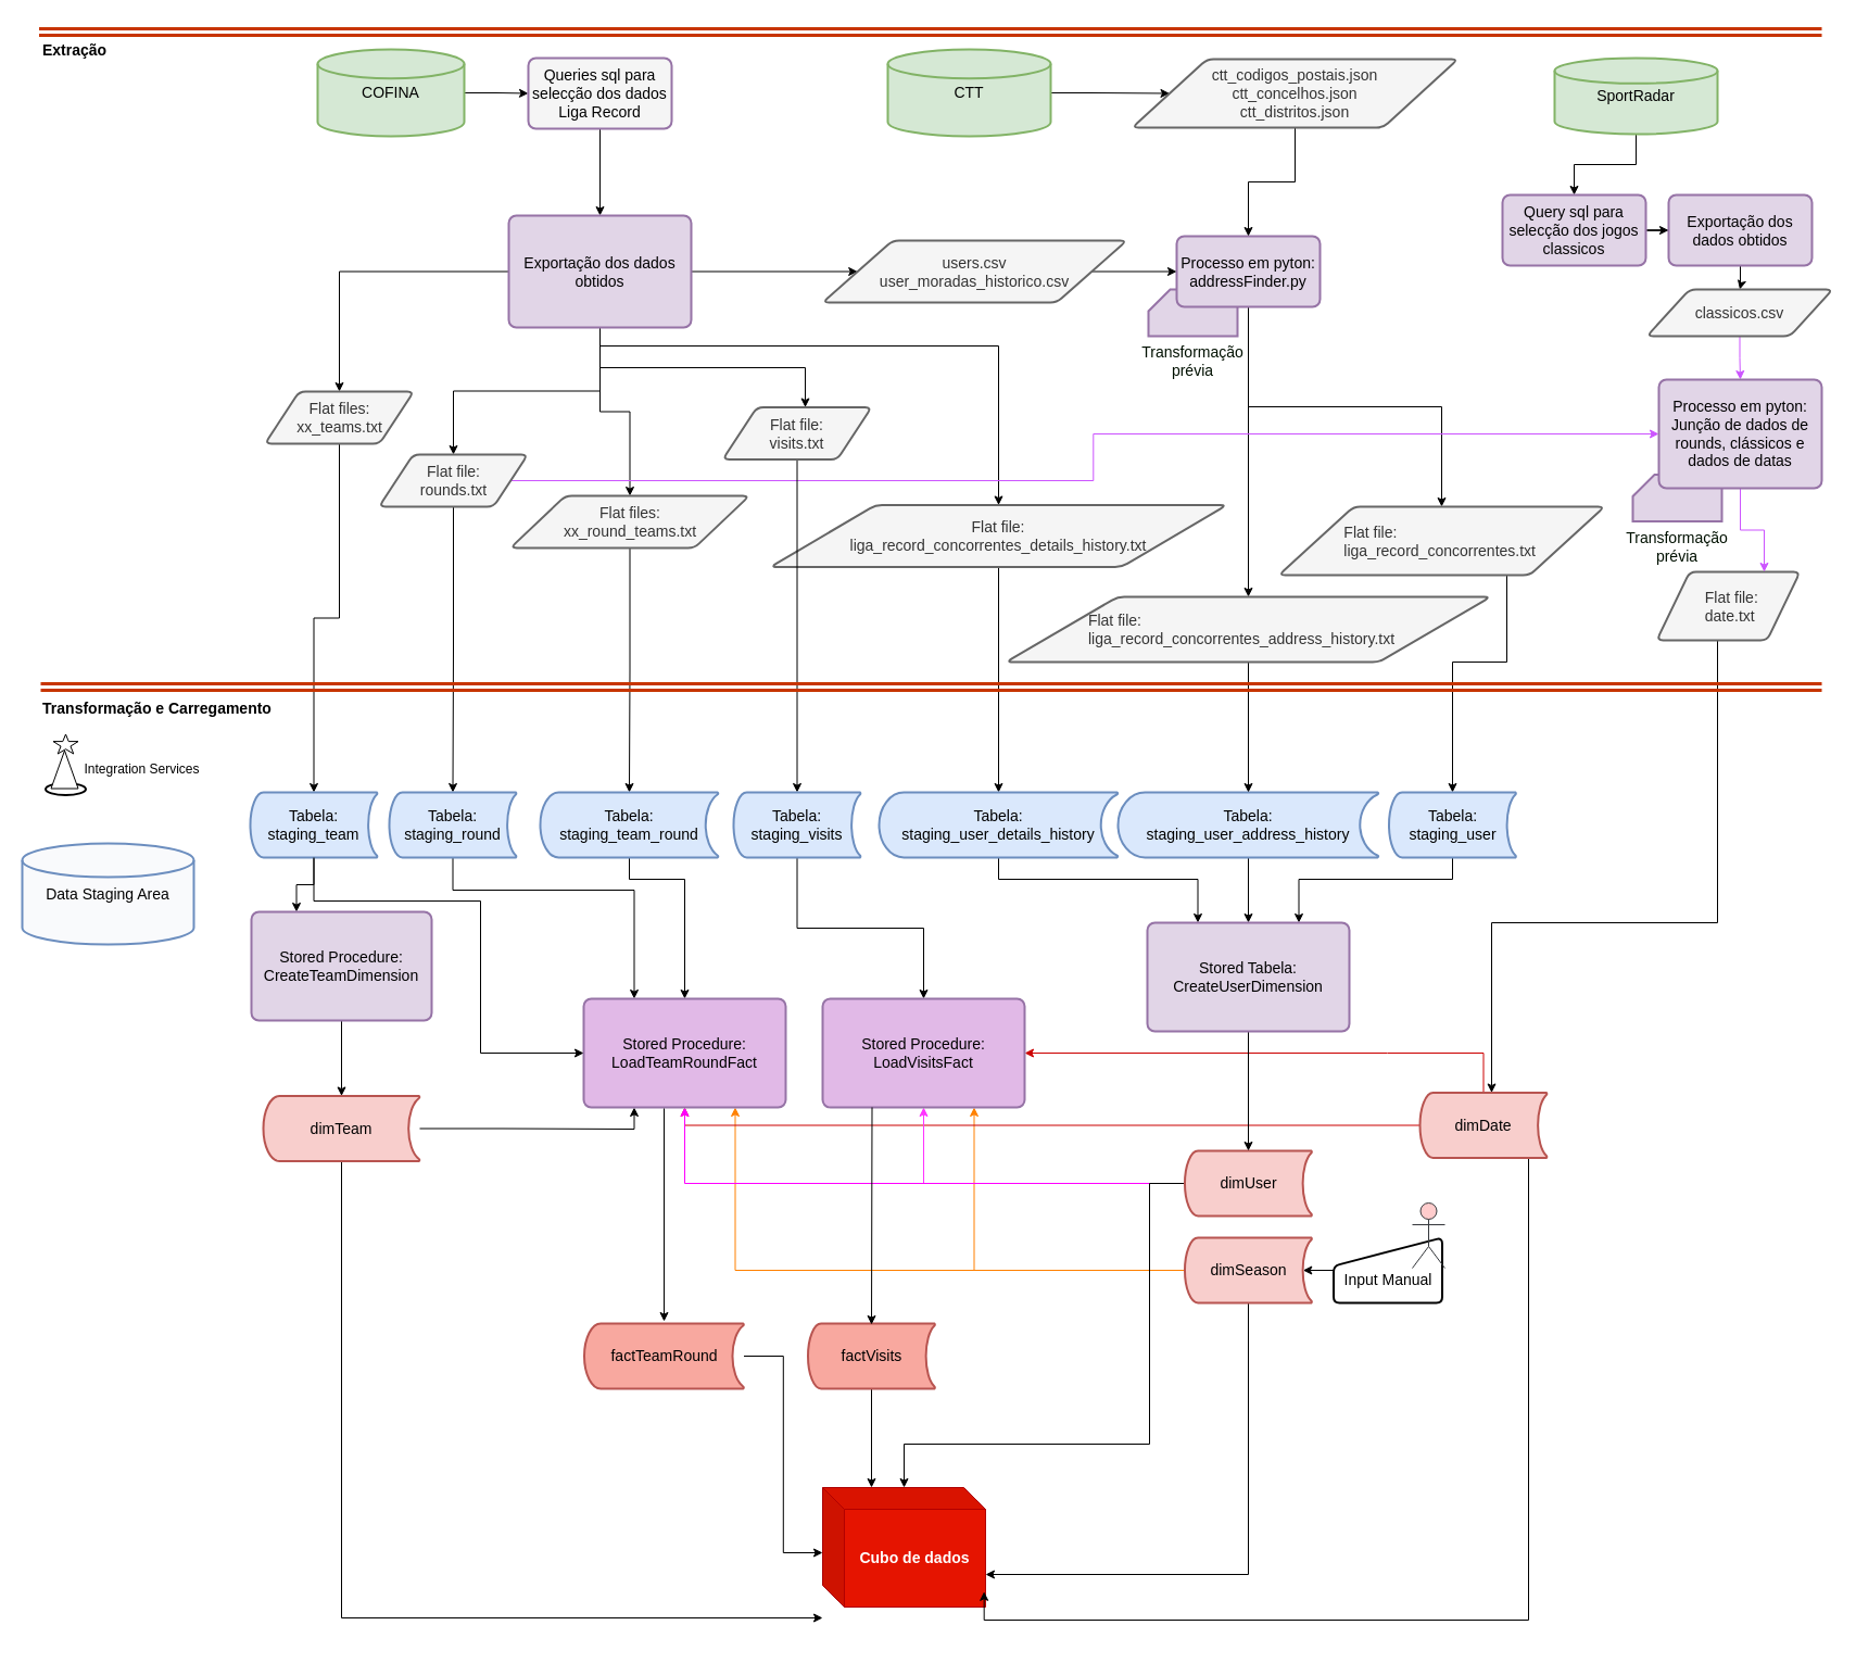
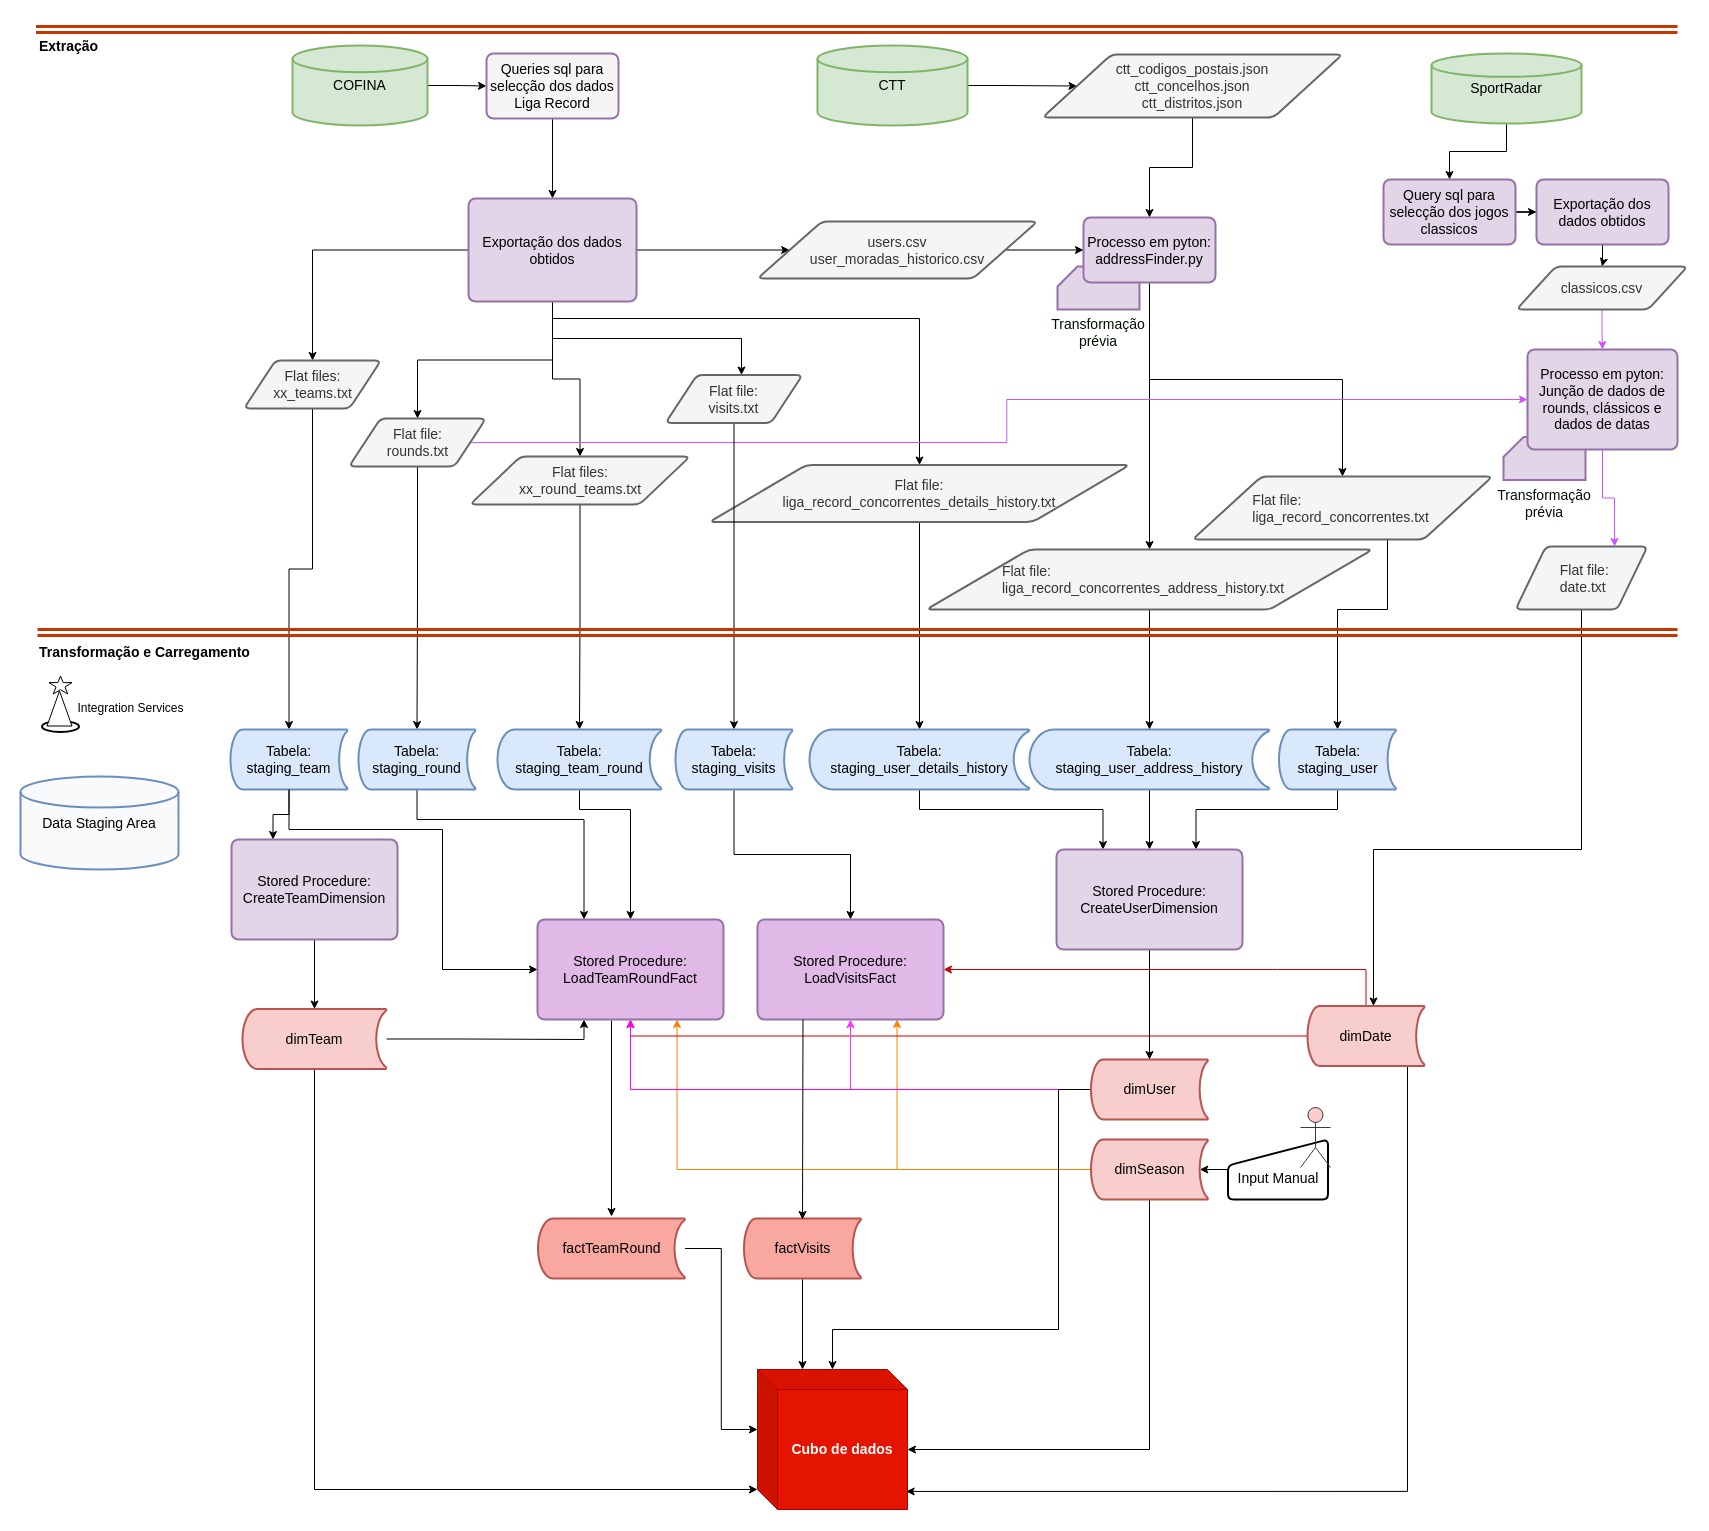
- <mxCell id="51" value="&lt;span&gt;&lt;br&gt;&amp;nbsp; &amp;nbsp; &amp;nbsp; &amp;nbsp; &amp;nbsp; &amp;nbsp; &amp;nbsp;&amp;nbsp; Flat file:&lt;br&gt;&amp;nbsp; &amp;nbsp; &amp;nbsp; &amp;nbsp; &amp;nbsp; &amp;nbsp; &amp;nbsp;&amp;nbsp; liga_record_concorrentes.tx&lt;/span&gt;&lt;span&gt;t&lt;br&gt;&lt;/span&gt;&lt;br&gt;" parent="1" vertex="1" style="verticalLabelPosition=middle;verticalAlign=middle;html=1;strokeWidth=2;shape=parallelogram;perimeter=parallelogramPerimeter;whiteSpace=wrap;rounded=1;arcSize=12;size=0.23;comic=0;fontSize=14;labelPosition=center;align=left;fillColor=#f5f5f5;strokeColor=#666666;fontColor=#333333;"><mxGeometry as="geometry" width="300" height="63" x="1177" y="466" /></mxCell>
+ <mxCell id="51" value="&lt;span&gt;&lt;br&gt;&amp;nbsp; &amp;nbsp; &amp;nbsp; &amp;nbsp; &amp;nbsp; &amp;nbsp; &amp;nbsp;&amp;nbsp; Flat file:&lt;br&gt;&amp;nbsp; &amp;nbsp; &amp;nbsp; &amp;nbsp; &amp;nbsp; &amp;nbsp; &amp;nbsp;&amp;nbsp; liga_record_concorrentes.tx&lt;/span&gt;&lt;span&gt;t&lt;br&gt;&lt;/span&gt;&lt;br&gt;" parent="1" vertex="1" style="verticalLabelPosition=middle;verticalAlign=middle;html=1;strokeWidth=2;shape=parallelogram;perimeter=parallelogramPerimeter;whiteSpace=wrap;rounded=1;arcSize=12;size=0.23;comic=0;fontSize=14;labelPosition=center;align=left;fillColor=#f5f5f5;strokeColor=#666666;fontColor=#333333;"><mxGeometry x="1192" y="476" as="geometry" width="300" height="63" /></mxCell>
- <mxCell id="76" value="&lt;div align=&quot;justify&quot;&gt;&lt;span&gt;&lt;br&gt;&amp;nbsp; &amp;nbsp; &amp;nbsp; &amp;nbsp; &amp;nbsp;&amp;nbsp; Flat file:&lt;br&gt;&amp;nbsp; &amp;nbsp; &amp;nbsp; &amp;nbsp; &amp;nbsp;&amp;nbsp; date.txt&lt;/span&gt;&lt;span&gt;&lt;br&gt;&lt;/span&gt;&lt;/div&gt;&lt;div align=&quot;right&quot;&gt;&lt;br&gt;&lt;/div&gt;" parent="1" vertex="1" style="verticalLabelPosition=middle;verticalAlign=middle;html=1;strokeWidth=2;shape=parallelogram;perimeter=parallelogramPerimeter;whiteSpace=wrap;rounded=1;arcSize=12;size=0.23;comic=0;fontSize=14;labelPosition=center;align=left;fillColor=#f5f5f5;strokeColor=#666666;fontColor=#333333;"><mxGeometry x="1525" y="526" as="geometry" width="132" height="63" /></mxCell>
+ <mxCell id="76" value="&lt;div align=&quot;justify&quot;&gt;&lt;span&gt;&lt;br&gt;&amp;nbsp; &amp;nbsp; &amp;nbsp; &amp;nbsp; &amp;nbsp;&amp;nbsp; Flat file:&lt;br&gt;&amp;nbsp; &amp;nbsp; &amp;nbsp; &amp;nbsp; &amp;nbsp;&amp;nbsp; date.txt&lt;/span&gt;&lt;span&gt;&lt;br&gt;&lt;/span&gt;&lt;/div&gt;&lt;div align=&quot;right&quot;&gt;&lt;br&gt;&lt;/div&gt;" parent="1" vertex="1" style="verticalLabelPosition=middle;verticalAlign=middle;html=1;strokeWidth=2;shape=parallelogram;perimeter=parallelogramPerimeter;whiteSpace=wrap;rounded=1;arcSize=12;size=0.23;comic=0;fontSize=14;labelPosition=center;align=left;fillColor=#f5f5f5;strokeColor=#666666;fontColor=#333333;"><mxGeometry as="geometry" width="132" height="63" x="1515" y="546" /></mxCell>
- <mxCell id="96" value="Stored Tabela:&lt;br&gt;CreateUserDimension&lt;br&gt;" parent="1" vertex="1" style="rounded=1;whiteSpace=wrap;html=1;absoluteArcSize=1;arcSize=14;strokeWidth=2;fontSize=14;align=center;fillColor=#e1d5e7;strokeColor=#9673a6;"><mxGeometry as="geometry" width="186" height="100" x="1056" y="849" /></mxCell>
+ <mxCell id="96" value="Stored Procedure:&lt;br&gt;CreateUserDimension&lt;br&gt;" parent="1" vertex="1" style="rounded=1;whiteSpace=wrap;html=1;absoluteArcSize=1;arcSize=14;strokeWidth=2;fontSize=14;align=center;fillColor=#e1d5e7;strokeColor=#9673a6;"><mxGeometry as="geometry" width="186" height="100" x="1056" y="849" /></mxCell>
- <mxCell id="3" value="Cubo de dados&lt;br&gt;" parent="1" vertex="1" style="shape=cube;whiteSpace=wrap;html=1;boundedLbl=1;backgroundOutline=1;darkOpacity=0.05;darkOpacity2=0.1;fillColor=#e51400;strokeColor=#B20000;fontColor=#ffffff;fontSize=14;fontStyle=1"><mxGeometry x="757" y="1369" as="geometry" width="150" height="110" /></mxCell>
+ <mxCell id="3" value="Cubo de dados&lt;br&gt;" parent="1" vertex="1" style="shape=cube;whiteSpace=wrap;html=1;boundedLbl=1;backgroundOutline=1;darkOpacity=0.05;darkOpacity2=0.1;fillColor=#e51400;strokeColor=#B20000;fontColor=#ffffff;fontSize=14;fontStyle=1"><mxGeometry as="geometry" width="150" height="140" x="757" y="1369" /></mxCell>
